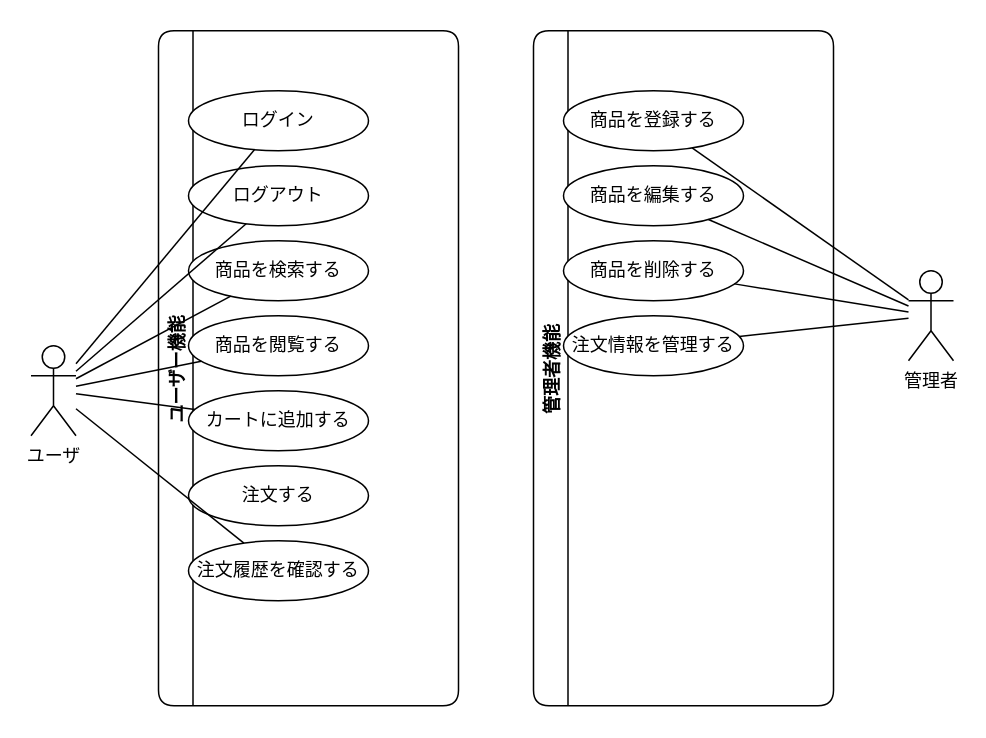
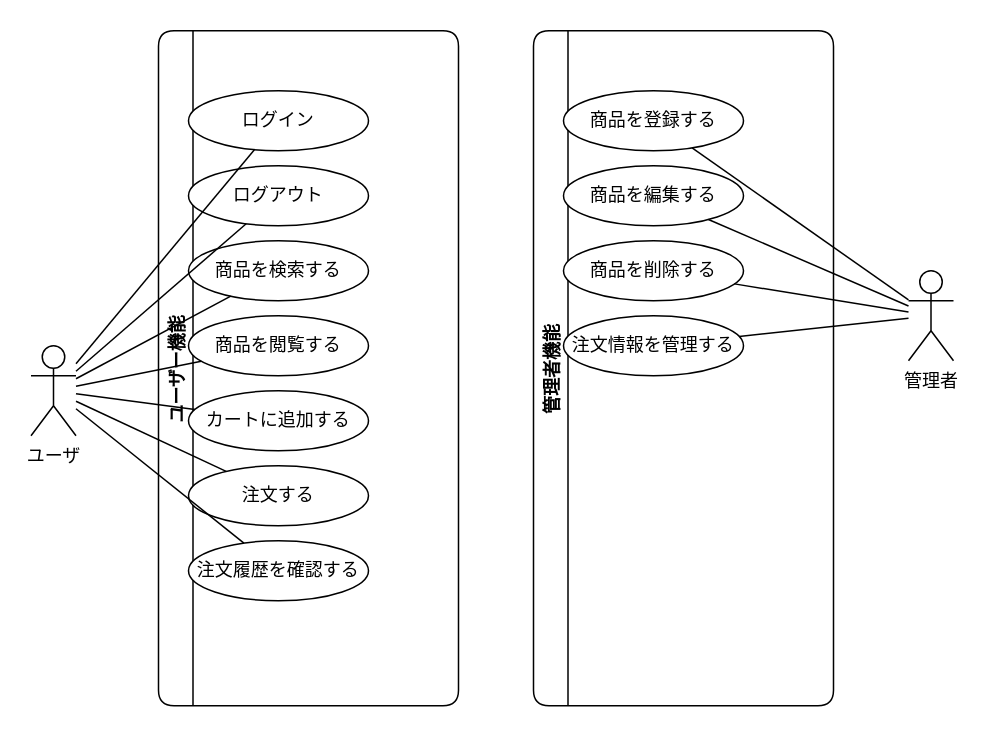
+ <mxCell id="22" style="endArrow=none;html=1;" edge="1" parent="1" source="2" target="11"><mxGeometry relative="1" as="geometry" /></mxCell>
